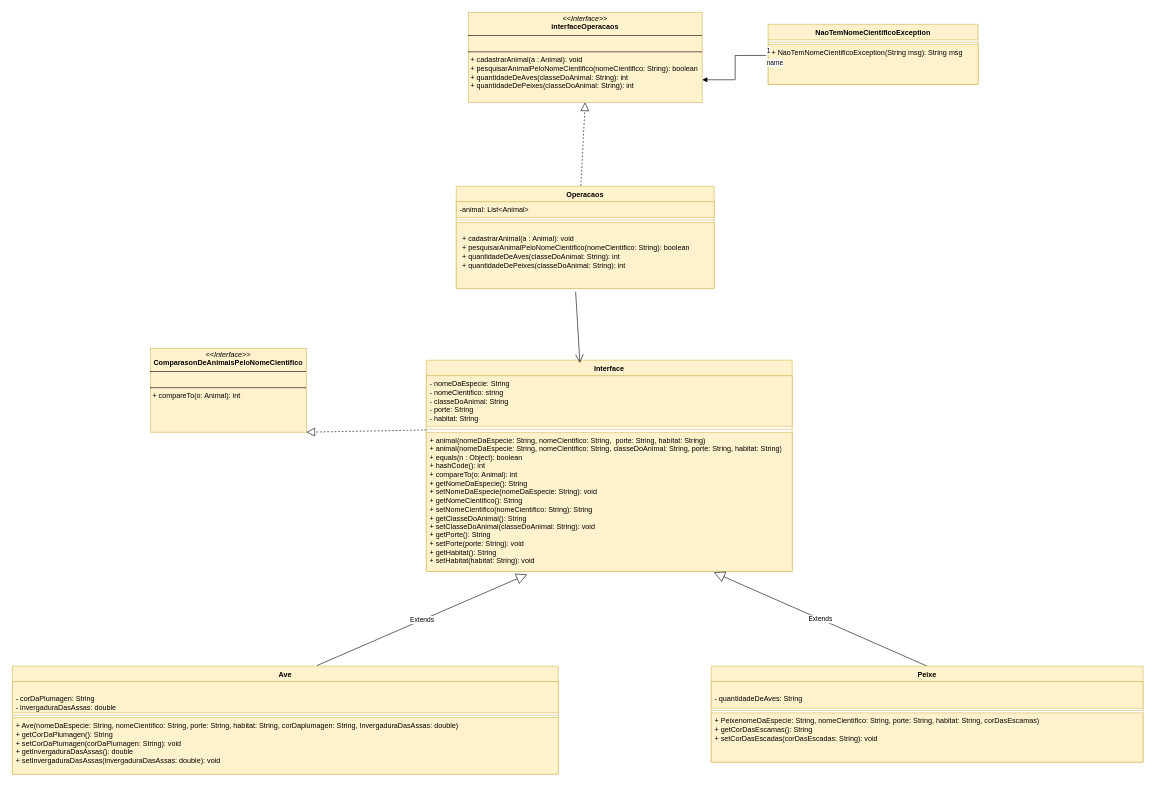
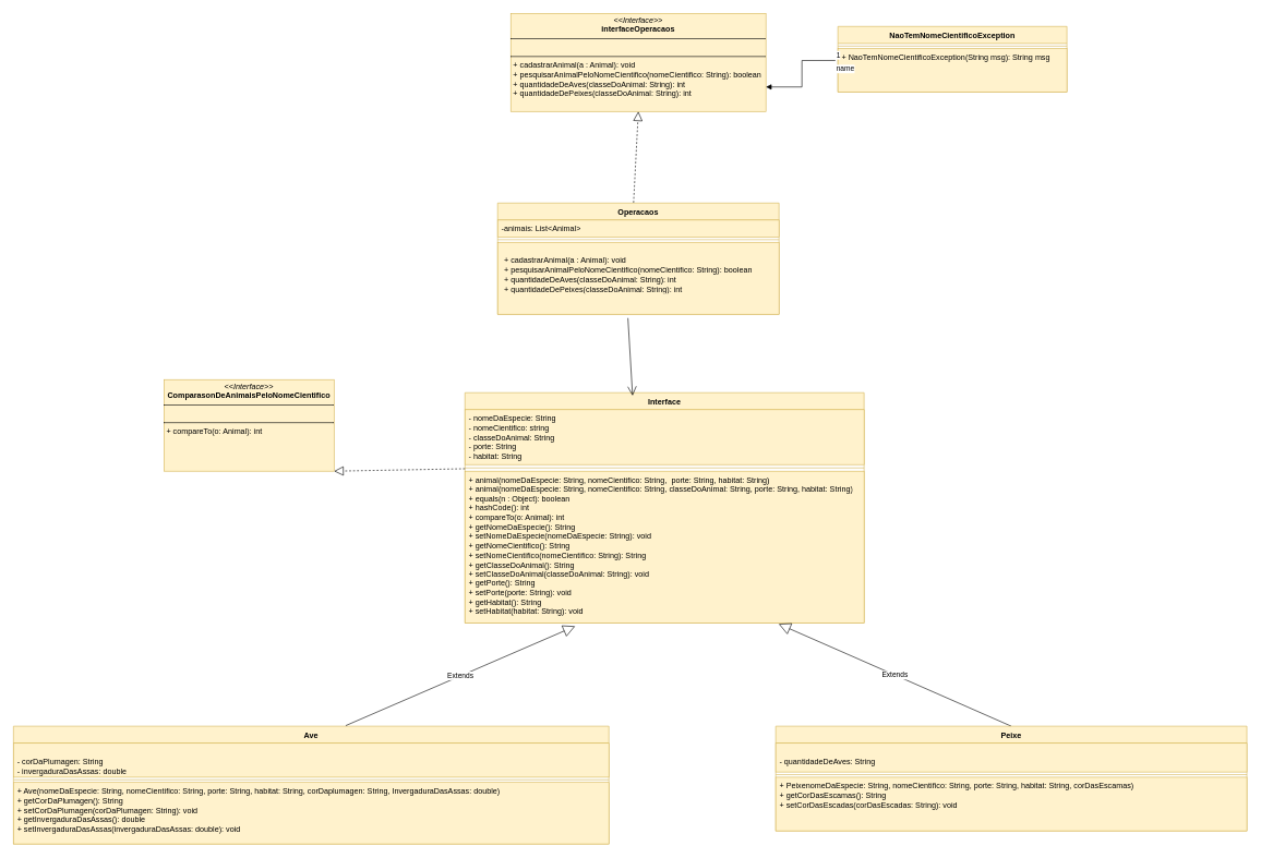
- <mxCell id="12" value="-animal: List&amp;lt;Animal&amp;gt;" style="text;strokeColor=#d6b656;fillColor=#fff2cc;align=left;verticalAlign=top;spacingLeft=4;spacingRight=4;overflow=hidden;rotatable=0;points=[[0,0.5],[1,0.5]];portConstraint=eastwest;whiteSpace=wrap;html=1;" vertex="1" parent="11"><mxGeometry y="26" width="430" height="26" as="geometry" /></mxCell>
+ <mxCell id="12" value="-animais: List&amp;lt;Animal&amp;gt;" style="text;strokeColor=#d6b656;fillColor=#fff2cc;align=left;verticalAlign=top;spacingLeft=4;spacingRight=4;overflow=hidden;rotatable=0;points=[[0,0.5],[1,0.5]];portConstraint=eastwest;whiteSpace=wrap;html=1;" vertex="1" parent="11"><mxGeometry y="26" width="430" height="26" as="geometry" /></mxCell>
